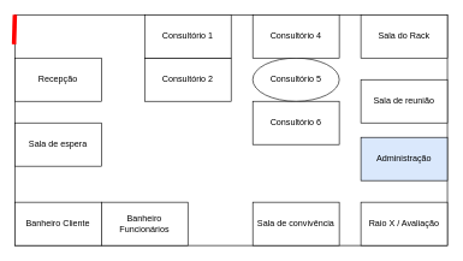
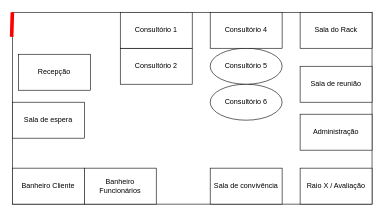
- <mxCell id="3" value="Recepção" style="rounded=0;whiteSpace=wrap;html=1;" vertex="1" parent="1"><mxGeometry x="20" y="80" width="120" height="60" as="geometry" /></mxCell>
+ <mxCell id="3" value="Recepção" style="rounded=0;whiteSpace=wrap;html=1;" vertex="1" parent="1"><mxGeometry x="30" y="90" width="120" height="60" as="geometry" /></mxCell>
- <mxCell id="6" value="Consultório 6" style="rounded=0;whiteSpace=wrap;html=1;" vertex="1" parent="1"><mxGeometry x="350" y="140" width="120" height="60" as="geometry" /></mxCell>
+ <mxCell id="6" value="Consultório 6" style="ellipse;whiteSpace=wrap;html=1;" vertex="1" parent="1"><mxGeometry x="350" y="140" width="120" height="60" as="geometry" /></mxCell>
- <mxCell id="11" value="Administração" style="rounded=0;whiteSpace=wrap;html=1;fillColor=#dae8fc;" vertex="1" parent="1"><mxGeometry x="500" y="190" width="120" height="60" as="geometry" /></mxCell>
+ <mxCell id="11" value="Administração" style="rounded=0;whiteSpace=wrap;html=1;" vertex="1" parent="1"><mxGeometry x="500" y="190" width="120" height="60" as="geometry" /></mxCell>
